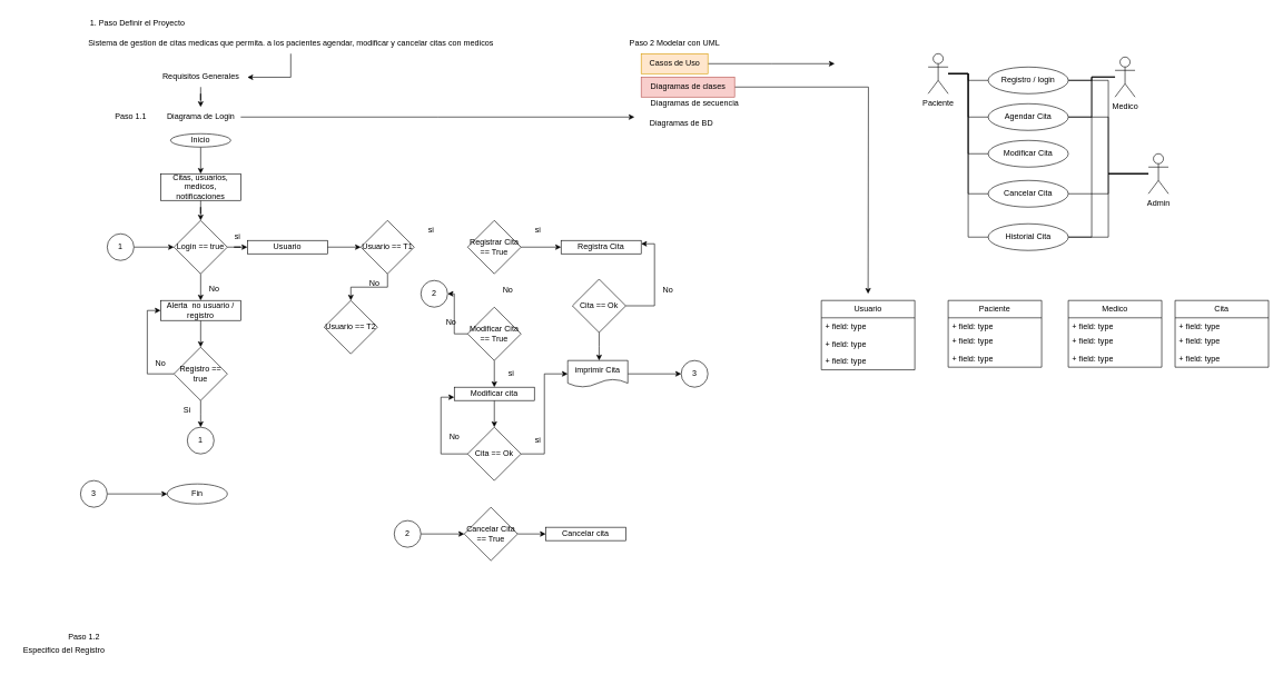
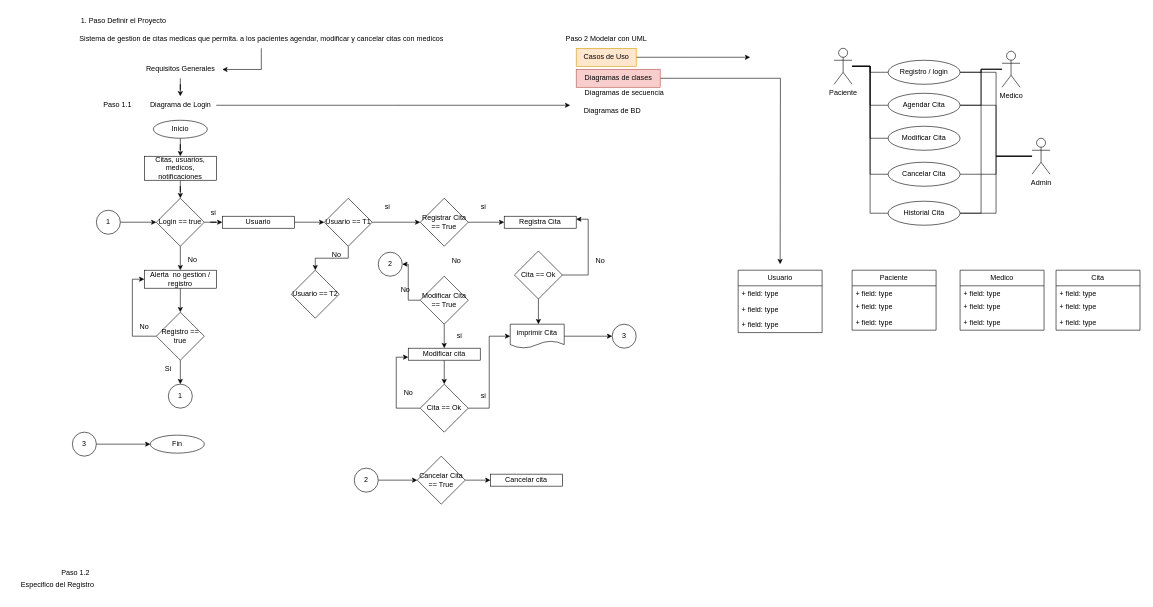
- <mxCell id="10" value="Inicio" style="ellipse;whiteSpace=wrap;html=1;" vertex="1" parent="1"><mxGeometry x="255" y="200" width="90" height="20" as="geometry" /></mxCell>
+ <mxCell id="10" value="Inicio" style="ellipse;whiteSpace=wrap;html=1;" vertex="1" parent="1"><mxGeometry x="255" y="200" width="90" height="30" as="geometry" /></mxCell>
+ <mxCell id="31" value="" style="edgeStyle=orthogonalEdgeStyle;rounded=0;orthogonalLoop=1;jettySize=auto;html=1;" edge="1" parent="1" source="32" target="38"><mxGeometry relative="1" as="geometry" /></mxCell>
- <mxCell id="19" value="Alerta&amp;nbsp; no usuario / registro" style="whiteSpace=wrap;html=1;" vertex="1" parent="1"><mxGeometry x="240" y="450" width="120" height="30" as="geometry" /></mxCell>
+ <mxCell id="19" value="Alerta&amp;nbsp; no gestion / registro" style="whiteSpace=wrap;html=1;" vertex="1" parent="1"><mxGeometry x="240" y="450" width="120" height="30" as="geometry" /></mxCell>
